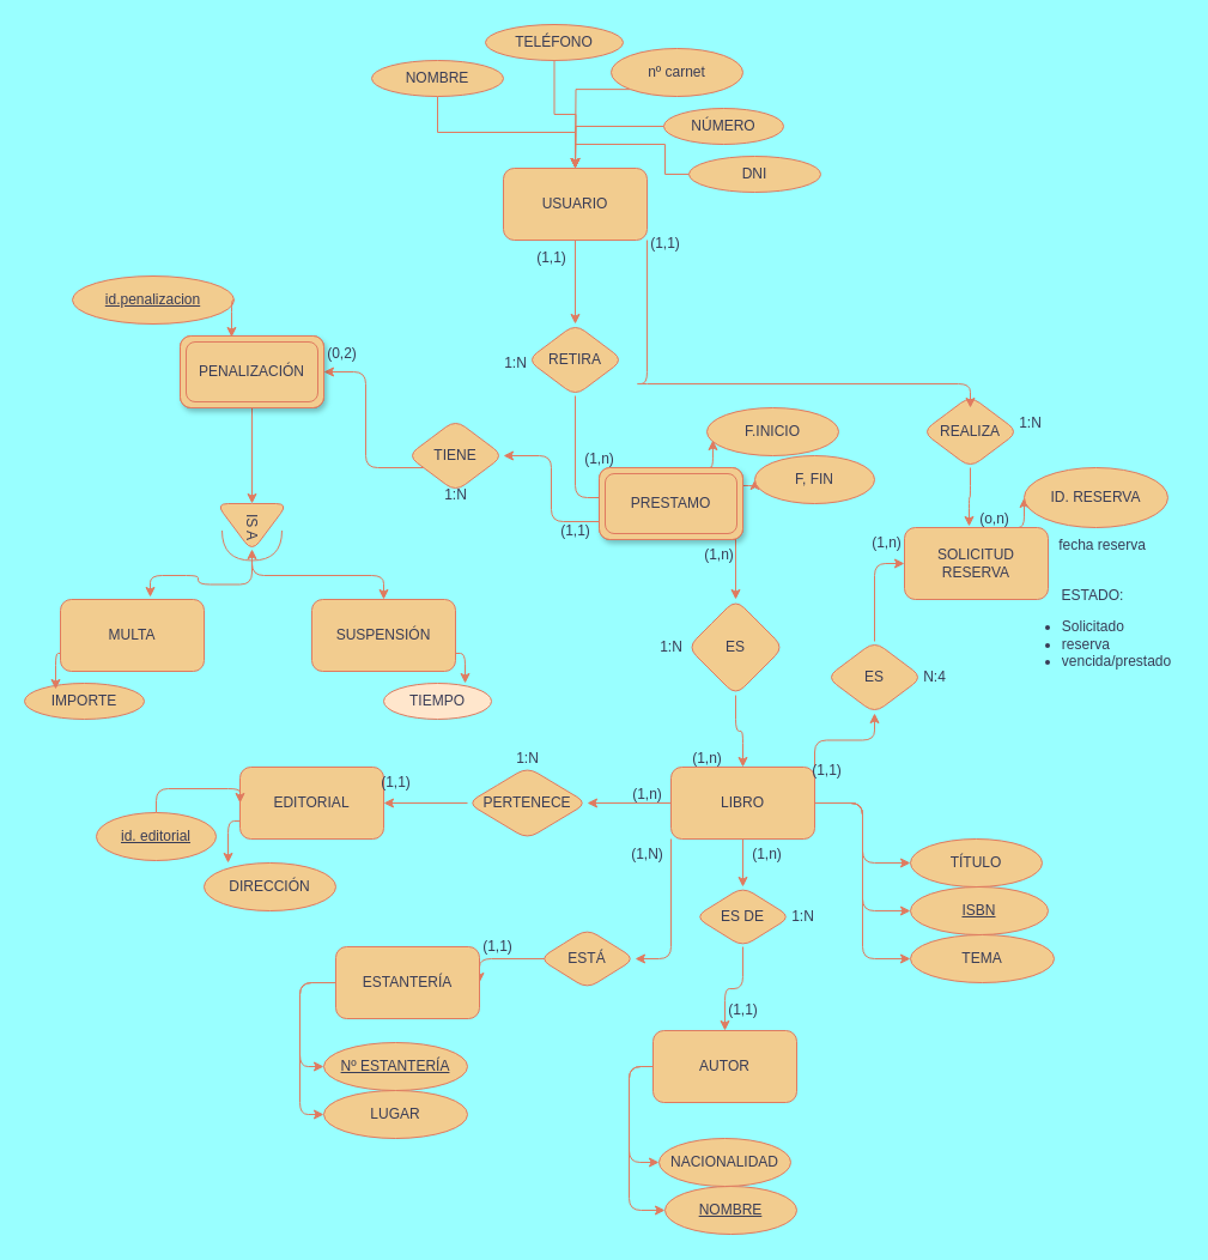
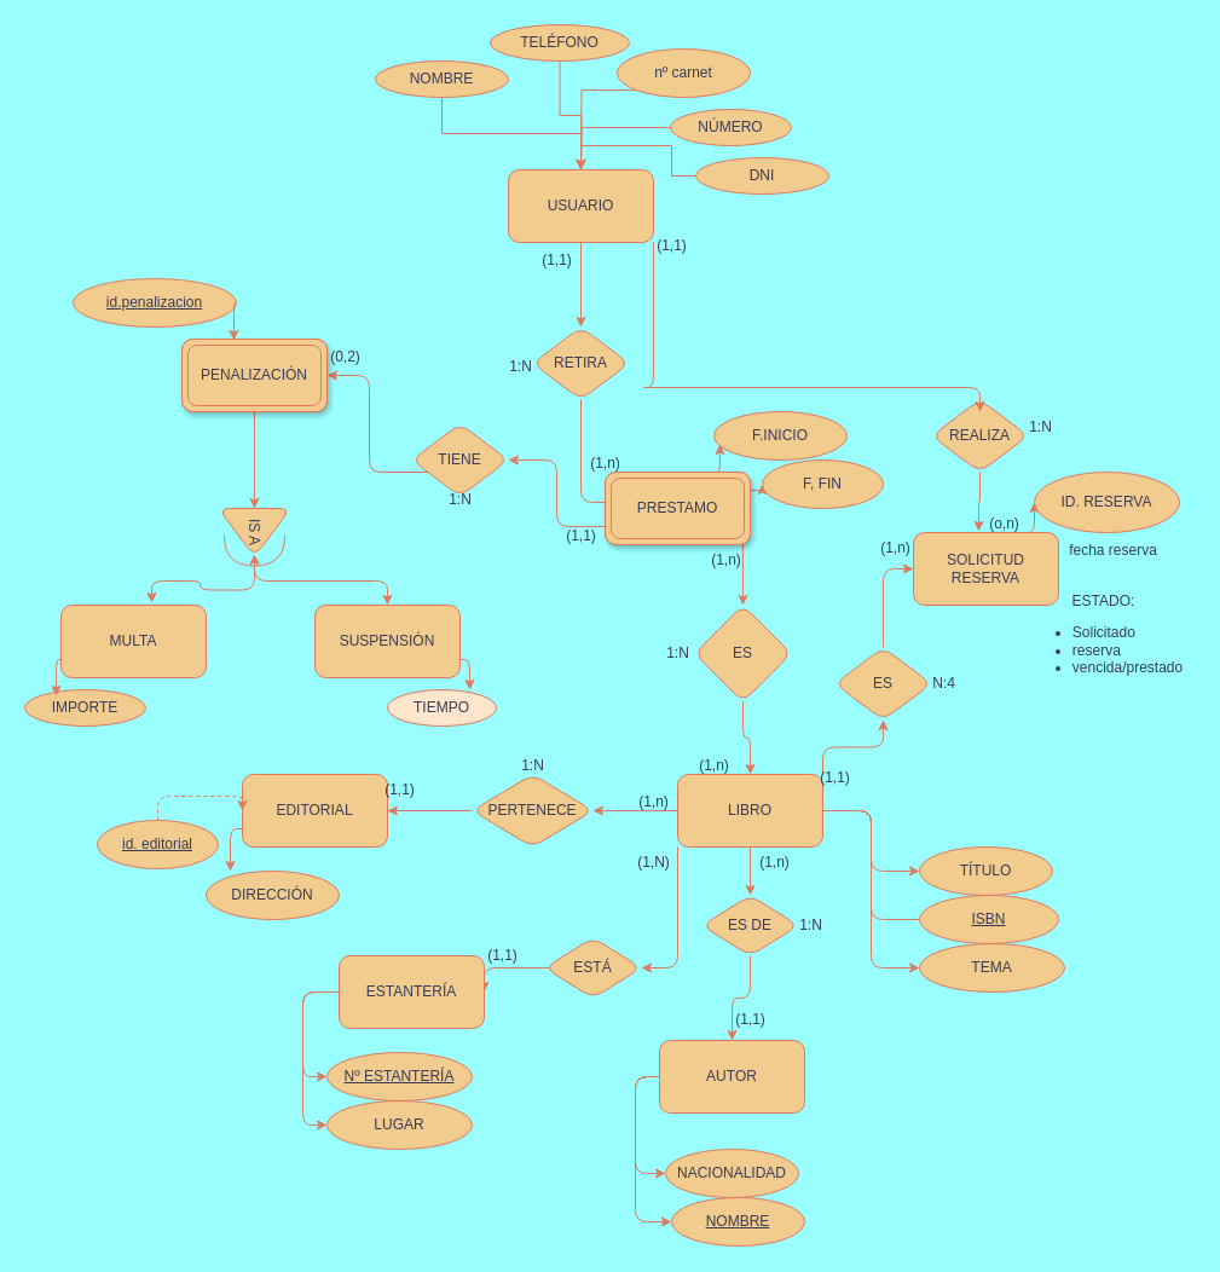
- <mxCell id="100" style="edgeStyle=orthogonalEdgeStyle;rounded=1;orthogonalLoop=1;jettySize=auto;html=1;exitX=0.5;exitY=0;exitDx=0;exitDy=0;entryX=0;entryY=0.5;entryDx=0;entryDy=0;fontFamily=Helvetica;fontSize=12;fontColor=default;labelBackgroundColor=none;strokeColor=#E07A5F;" edge="1" parent="1" source="101" target="9"><mxGeometry relative="1" as="geometry" /></mxCell>
+ <mxCell id="100" style="edgeStyle=orthogonalEdgeStyle;rounded=1;orthogonalLoop=1;jettySize=auto;html=1;exitX=0.5;exitY=0;exitDx=0;exitDy=0;entryX=0;entryY=0.5;entryDx=0;entryDy=0;fontFamily=Helvetica;fontSize=12;fontColor=default;labelBackgroundColor=none;strokeColor=#E07A5F;dashed=1;" edge="1" parent="1" source="101" target="9"><mxGeometry relative="1" as="geometry" /></mxCell>
- <mxCell id="4" style="edgeStyle=orthogonalEdgeStyle;rounded=1;orthogonalLoop=1;jettySize=auto;html=1;exitX=1;exitY=0.5;exitDx=0;exitDy=0;entryX=0;entryY=0.5;entryDx=0;entryDy=0;labelBackgroundColor=none;strokeColor=#E07A5F;fontColor=default;" edge="1" parent="1" source="8" target="19"><mxGeometry relative="1" as="geometry" /></mxCell>
+ <mxCell id="4" style="edgeStyle=orthogonalEdgeStyle;rounded=1;orthogonalLoop=1;jettySize=auto;html=1;exitX=1;exitY=0.5;exitDx=0;exitDy=0;entryX=0;entryY=0.5;entryDx=0;entryDy=0;labelBackgroundColor=none;strokeColor=#E07A5F;fontColor=default;endArrow=none;" edge="1" parent="1" source="8" target="19"><mxGeometry relative="1" as="geometry" /></mxCell>
